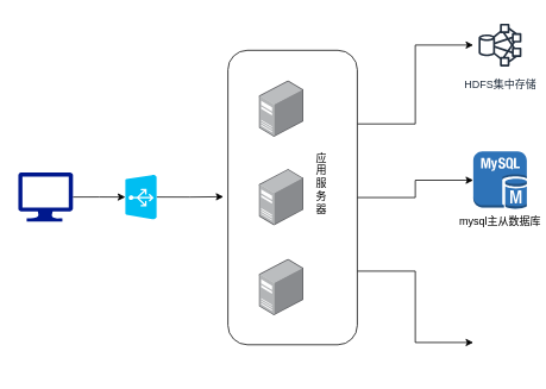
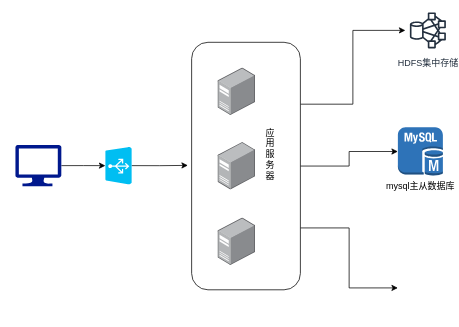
- <mxCell id="10" value="HDFS集中存储&lt;br&gt;" style="sketch=0;outlineConnect=0;fontColor=#232F3E;gradientColor=none;strokeColor=#232F3E;fillColor=#ffffff;dashed=0;verticalLabelPosition=bottom;verticalAlign=top;align=center;html=1;fontSize=12;fontStyle=0;aspect=fixed;shape=mxgraph.aws4.resourceIcon;resIcon=mxgraph.aws4.hdfs_cluster;" vertex="1" parent="1"><mxGeometry x="530" y="20" width="60" height="60" as="geometry" /></mxCell>
+ <mxCell id="10" value="HDFS集中存储&lt;br&gt;" style="sketch=0;outlineConnect=0;fontColor=#232F3E;gradientColor=none;strokeColor=#232F3E;fillColor=#ffffff;dashed=0;verticalLabelPosition=bottom;verticalAlign=top;align=center;html=1;fontSize=12;fontStyle=0;aspect=fixed;shape=mxgraph.aws4.resourceIcon;resIcon=mxgraph.aws4.hdfs_cluster;" vertex="1" parent="1"><mxGeometry x="540" y="10" width="60" height="60" as="geometry" /></mxCell>
